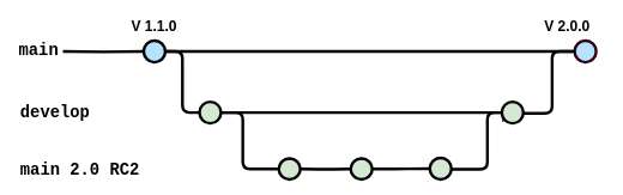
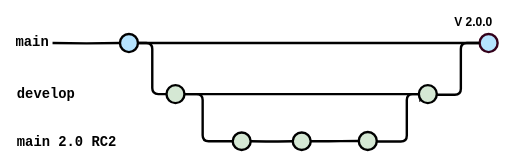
- <mxCell id="17" value="&lt;font style=&quot;font-size: 20px&quot;&gt;&lt;b&gt;V 1.1.0&lt;/b&gt;&lt;/font&gt;" style="text;html=1;strokeColor=none;fillColor=none;align=center;verticalAlign=middle;whiteSpace=wrap;overflow=hidden;fontSize=14;fontColor=#000000;" parent="1" vertex="1"><mxGeometry x="179.25" y="20" width="70" height="30" as="geometry" /></mxCell>
